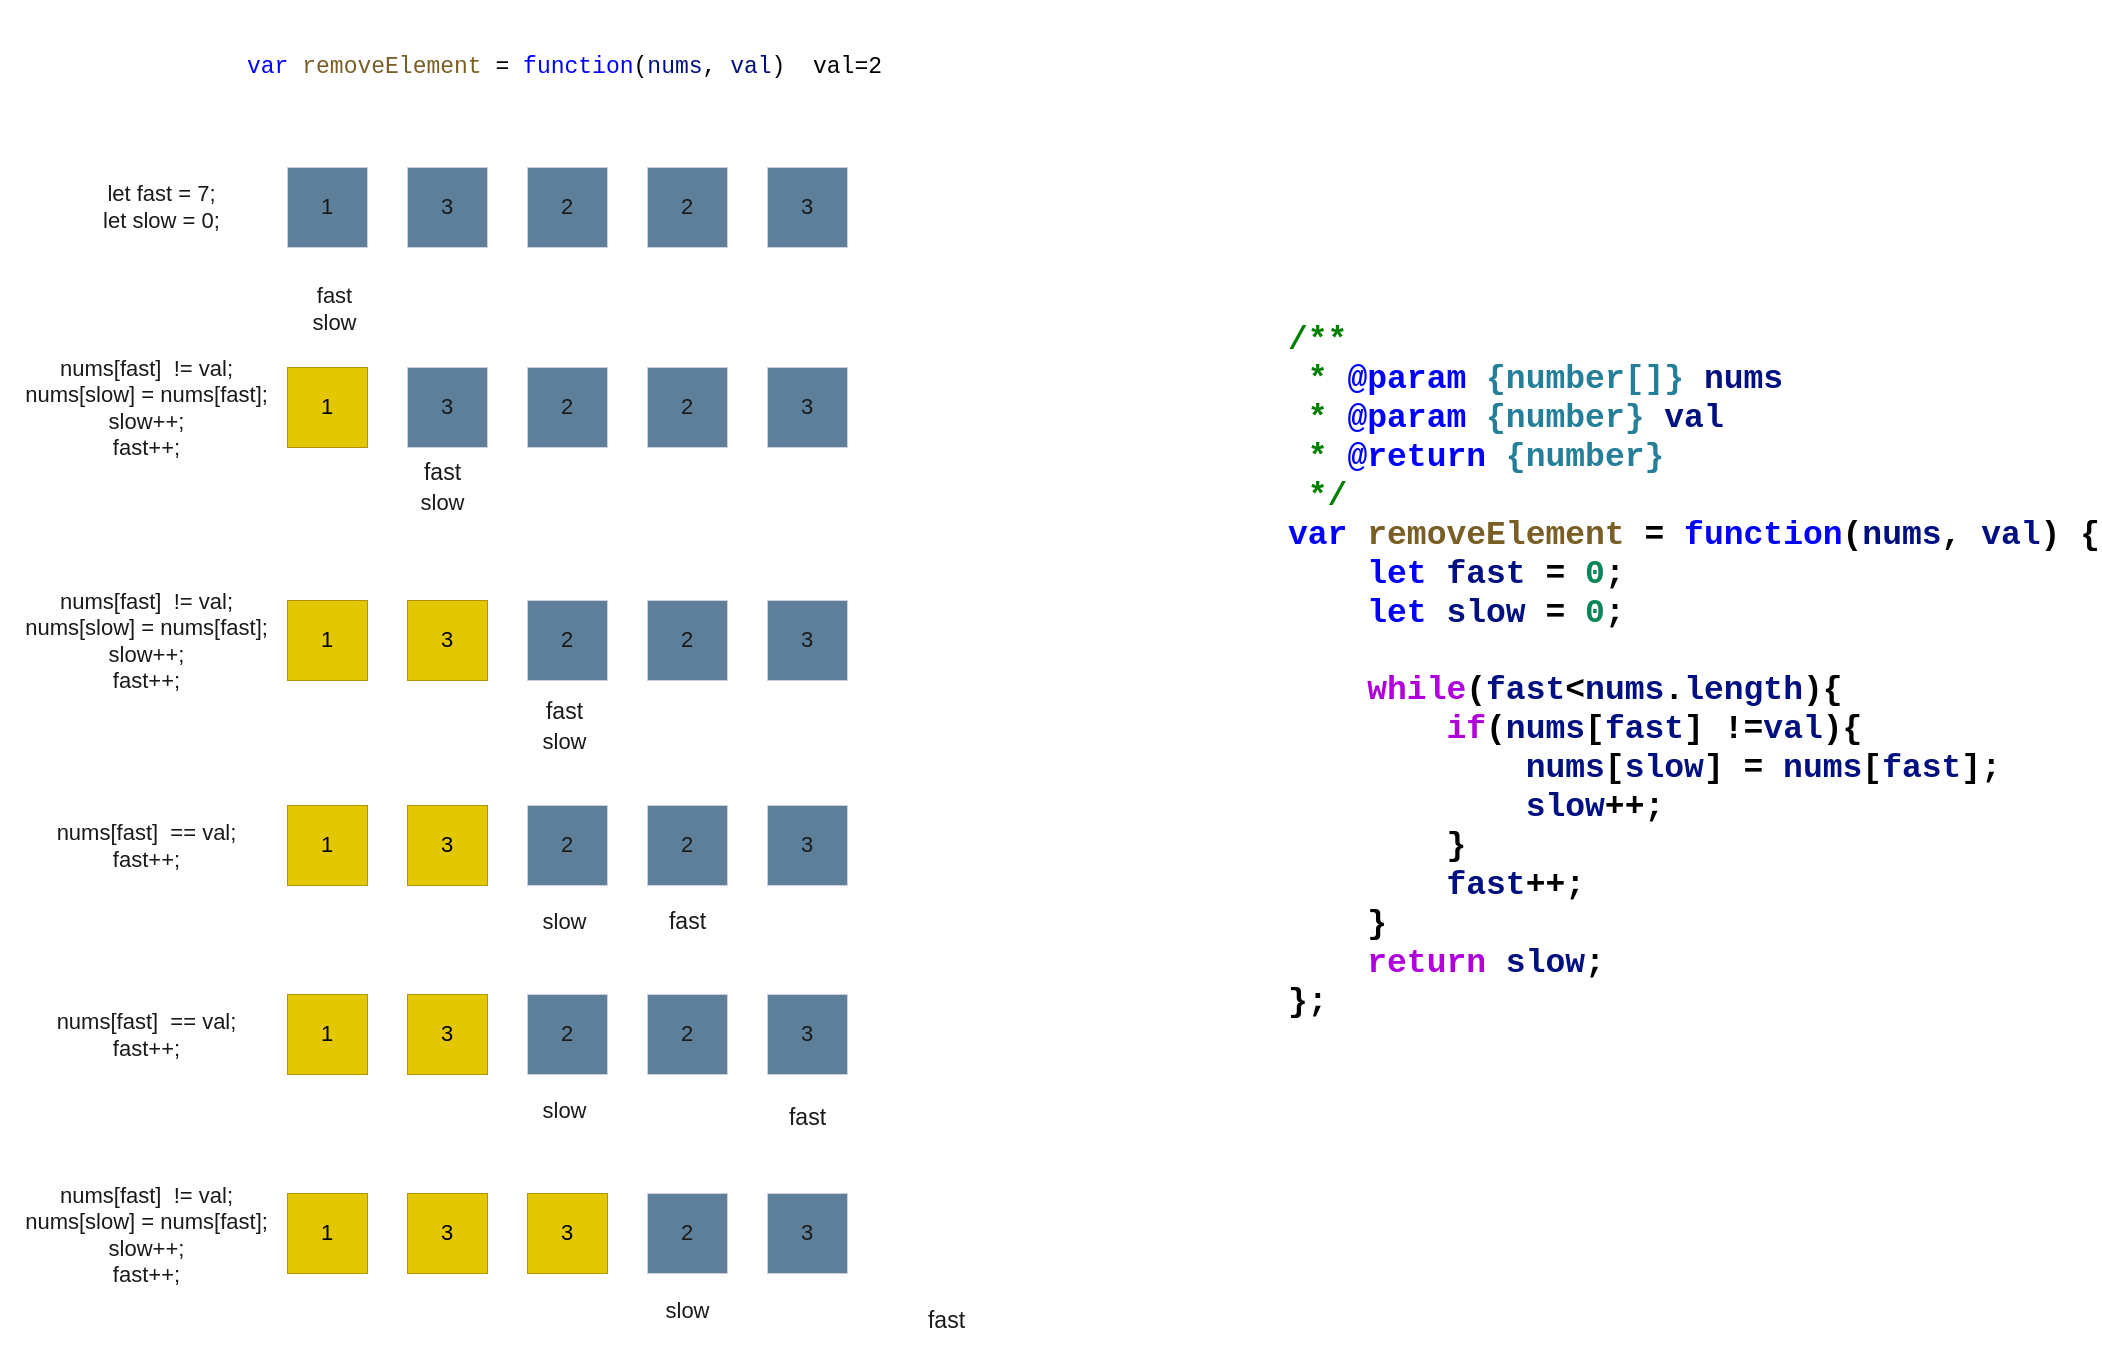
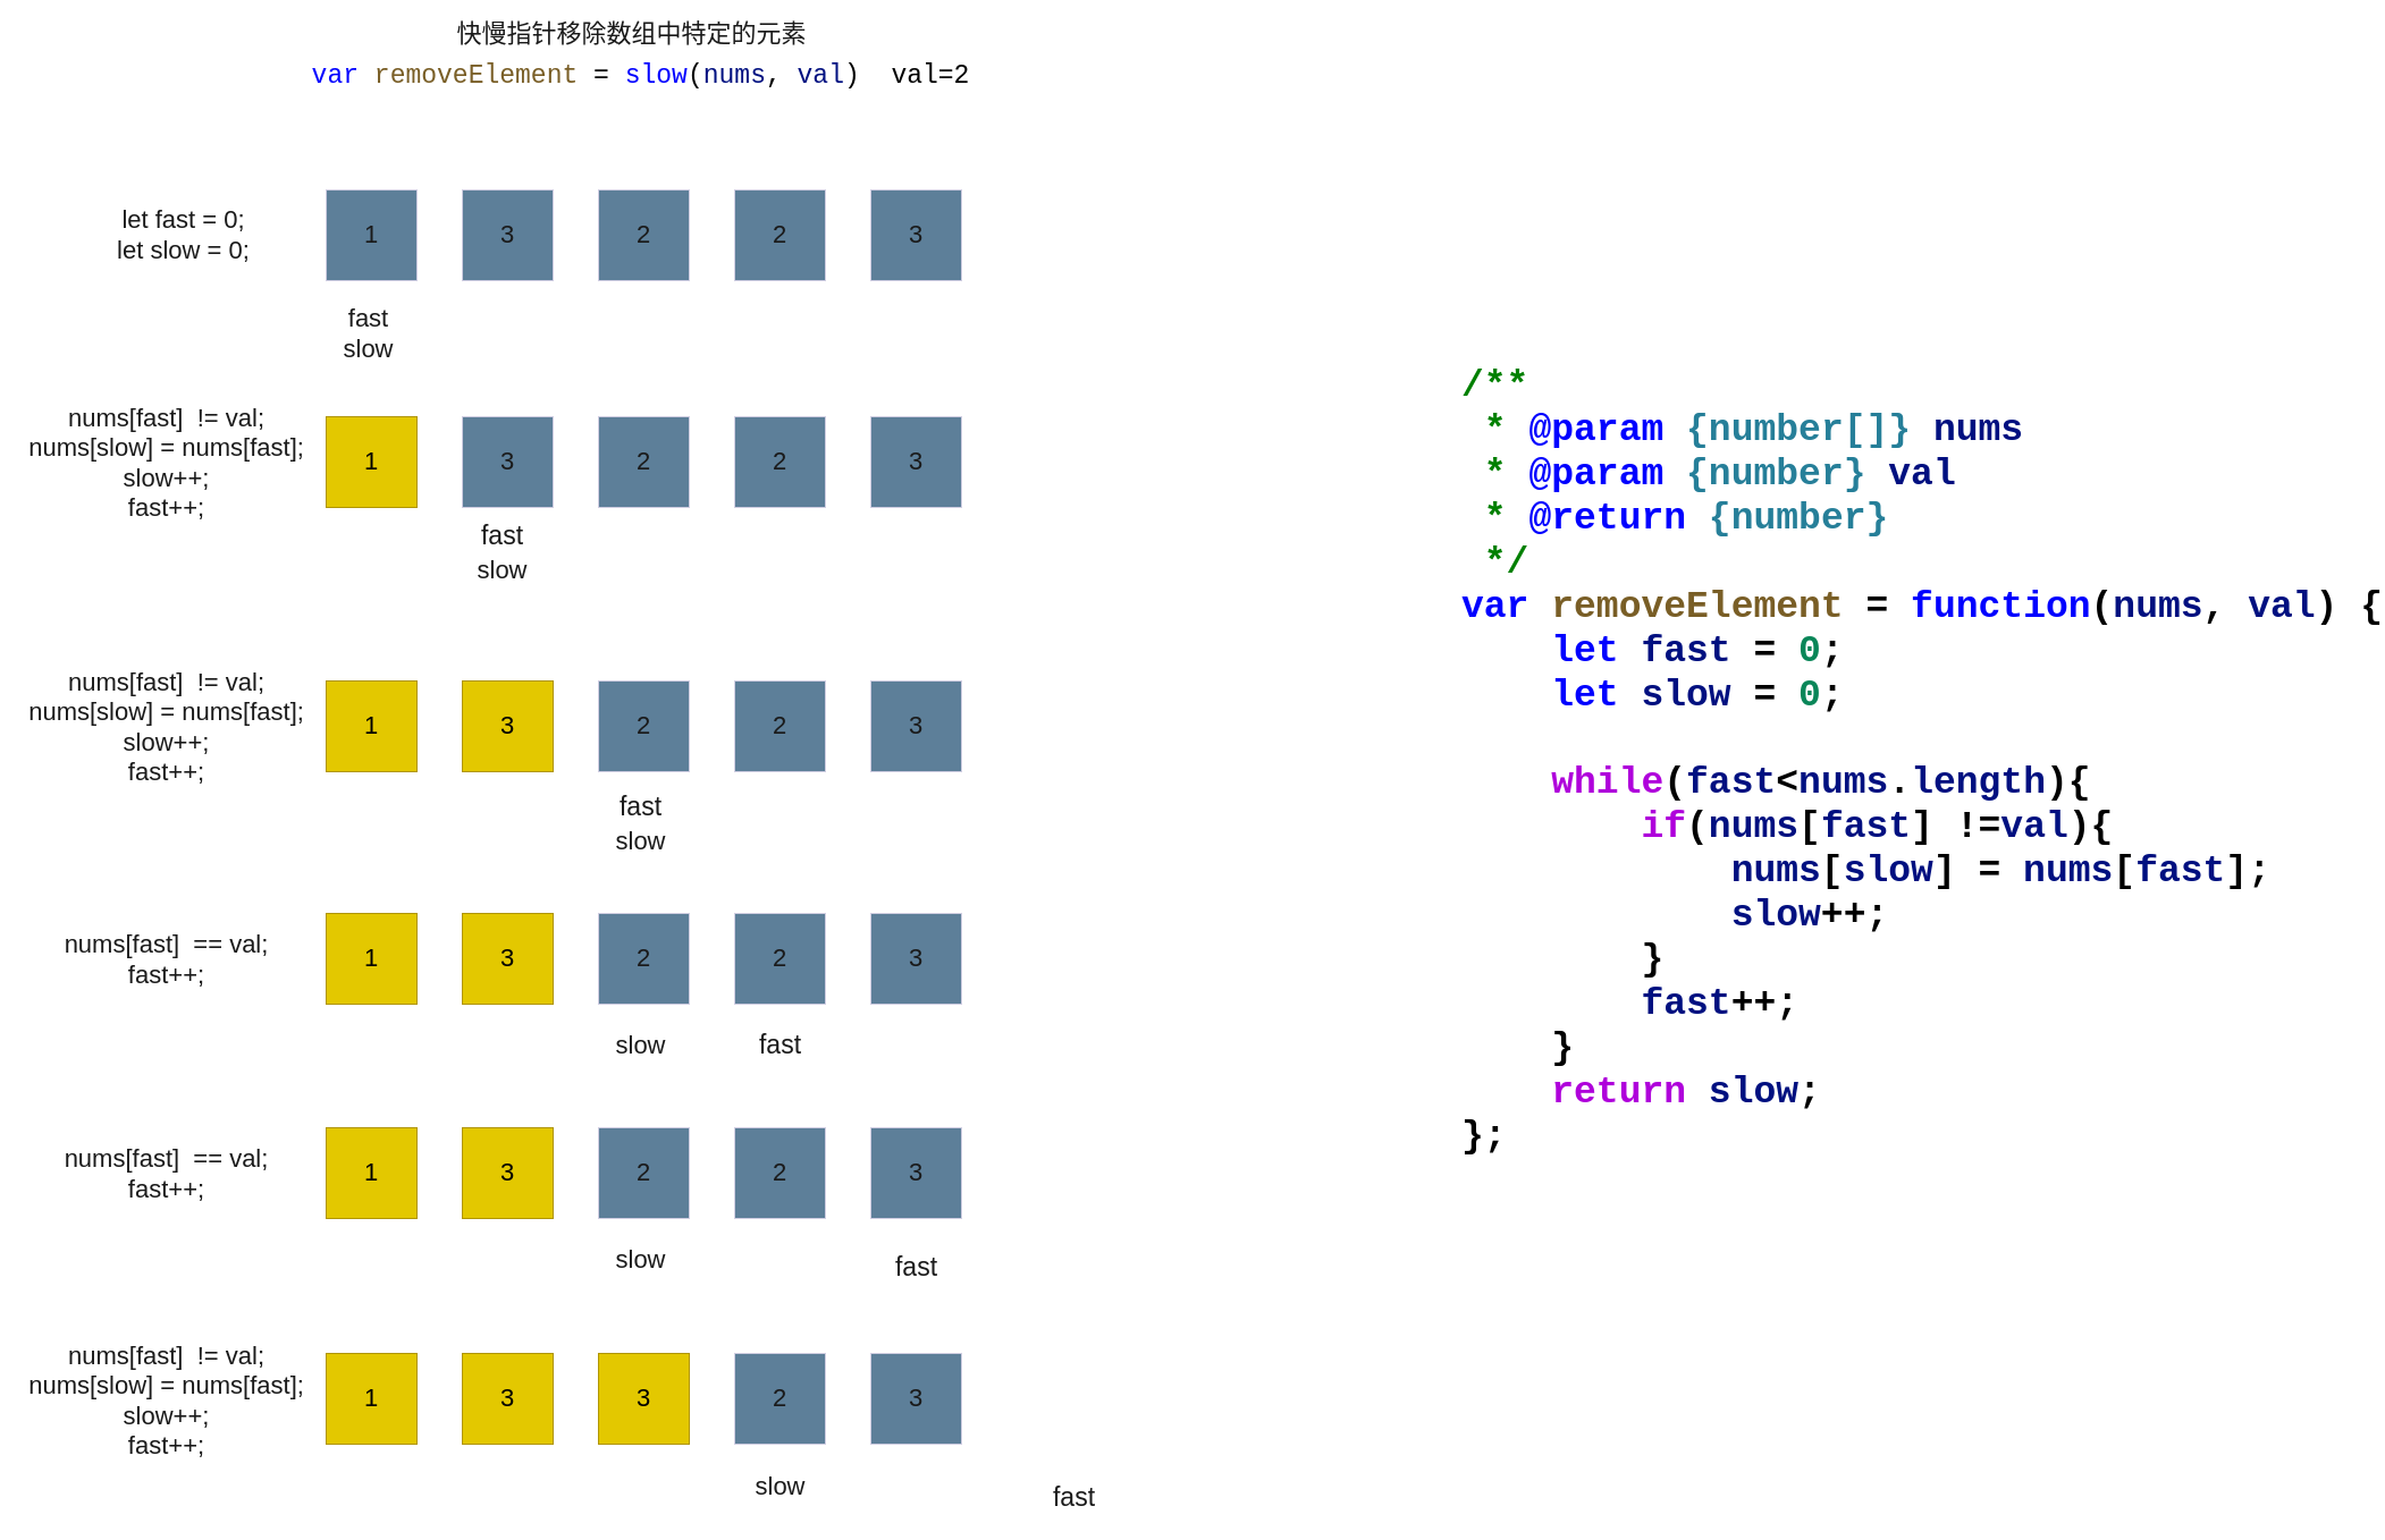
+ <mxCell id="2" value="&lt;font style=&quot;font-size: 22px&quot;&gt;快慢指针移除数组中特定的元素&lt;/font&gt;" style="text;html=1;align=center;verticalAlign=middle;resizable=0;points=[];autosize=1;strokeColor=none;fillColor=none;fontColor=#1A1A1A;" vertex="1" parent="1"><mxGeometry x="396" y="20" width="320" height="20" as="geometry" /></mxCell>
- <mxCell id="10" value="&lt;div style=&quot;color: rgb(0 , 0 , 0) ; font-family: &amp;#34;consolas&amp;#34; , &amp;#34;courier new&amp;#34; , monospace ; font-size: 23px ; line-height: 18px&quot;&gt;&lt;span style=&quot;color: #0000ff&quot;&gt;var&lt;/span&gt;&amp;nbsp;&lt;span style=&quot;color: #795e26&quot;&gt;removeElement&lt;/span&gt;&amp;nbsp;=&amp;nbsp;&lt;span style=&quot;color: #0000ff&quot;&gt;function&lt;/span&gt;(&lt;span style=&quot;color: #001080&quot;&gt;nums&lt;/span&gt;,&amp;nbsp;&lt;span style=&quot;color: #001080&quot;&gt;val&lt;/span&gt;)&amp;nbsp; val=2&lt;/div&gt;" style="text;html=1;align=center;verticalAlign=middle;resizable=0;points=[];autosize=1;strokeColor=none;fillColor=none;fontSize=22;fontColor=#1A1A1A;" vertex="1" parent="1"><mxGeometry x="268" y="55" width="592" height="22" as="geometry" /></mxCell>
+ <mxCell id="10" value="&lt;div style=&quot;color: rgb(0 , 0 , 0) ; font-family: &amp;#34;consolas&amp;#34; , &amp;#34;courier new&amp;#34; , monospace ; font-size: 23px ; line-height: 18px&quot;&gt;&lt;span style=&quot;color: #0000ff&quot;&gt;var&lt;/span&gt;&amp;nbsp;&lt;span style=&quot;color: #795e26&quot;&gt;removeElement&lt;/span&gt;&amp;nbsp;=&amp;nbsp;&lt;span style=&quot;color: #0000ff&quot;&gt;slow&lt;/span&gt;(&lt;span style=&quot;color: #001080&quot;&gt;nums&lt;/span&gt;,&amp;nbsp;&lt;span style=&quot;color: #001080&quot;&gt;val&lt;/span&gt;)&amp;nbsp; val=2&lt;/div&gt;" style="text;html=1;align=center;verticalAlign=middle;resizable=0;points=[];autosize=1;strokeColor=none;fillColor=none;fontSize=22;fontColor=#1A1A1A;" vertex="1" parent="1"><mxGeometry x="268" y="55" width="592" height="22" as="geometry" /></mxCell>
- <mxCell id="9" value="&lt;font style=&quot;font-size: 22px&quot;&gt;let fast = 7;&lt;br&gt;let slow = 0;&lt;/font&gt;" style="text;html=1;align=center;verticalAlign=middle;resizable=0;points=[];autosize=1;strokeColor=none;fillColor=none;fontColor=#1A1A1A;" vertex="1" parent="1"><mxGeometry x="97" y="188" width="127" height="38" as="geometry" /></mxCell>
+ <mxCell id="9" value="&lt;font style=&quot;font-size: 22px&quot;&gt;let fast = 0;&lt;br&gt;let slow = 0;&lt;/font&gt;" style="text;html=1;align=center;verticalAlign=middle;resizable=0;points=[];autosize=1;strokeColor=none;fillColor=none;fontColor=#1A1A1A;" vertex="1" parent="1"><mxGeometry x="97" y="188" width="127" height="38" as="geometry" /></mxCell>
- <mxCell id="8" value="fast&lt;br&gt;slow" style="text;html=1;align=center;verticalAlign=middle;resizable=0;points=[];autosize=1;strokeColor=none;fillColor=none;fontSize=22;fontColor=#1A1A1A;" vertex="1" parent="1"><mxGeometry x="307" y="281" width="54" height="56" as="geometry" /></mxCell>
+ <mxCell id="8" value="fast&lt;br&gt;slow" style="text;html=1;align=center;verticalAlign=middle;resizable=0;points=[];autosize=1;strokeColor=none;fillColor=none;fontSize=22;fontColor=#1A1A1A;" vertex="1" parent="1"><mxGeometry x="297" y="266" width="54" height="56" as="geometry" /></mxCell>
